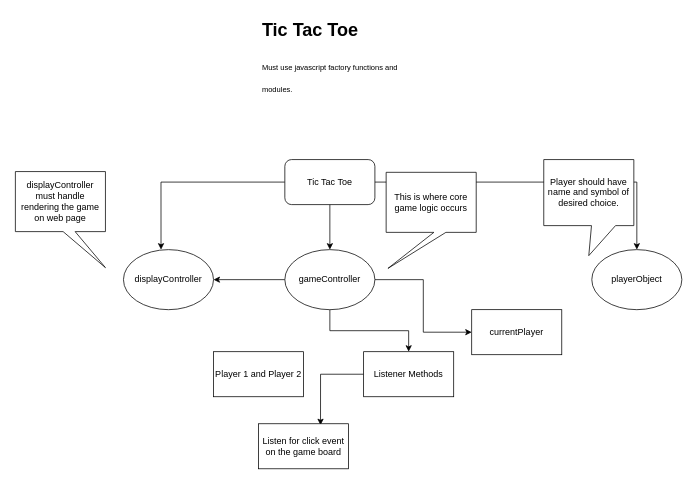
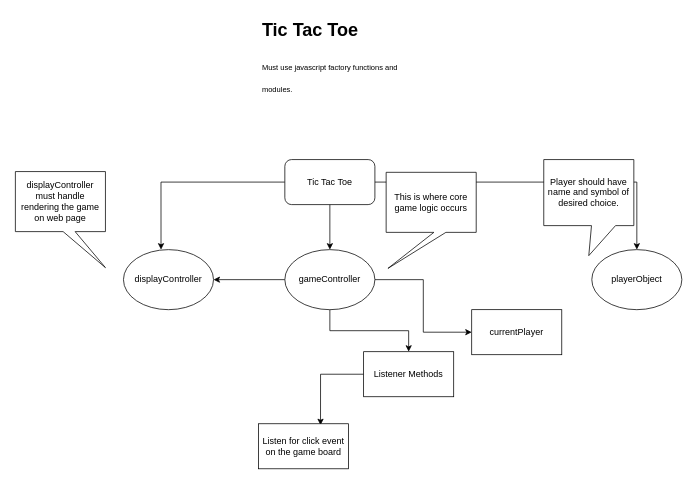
- <mxCell id="16" value="Player 1 and Player 2" style="rounded=0;whiteSpace=wrap;html=1;" vertex="1" parent="1"><mxGeometry x="284" y="468" width="120" height="60" as="geometry" /></mxCell>
